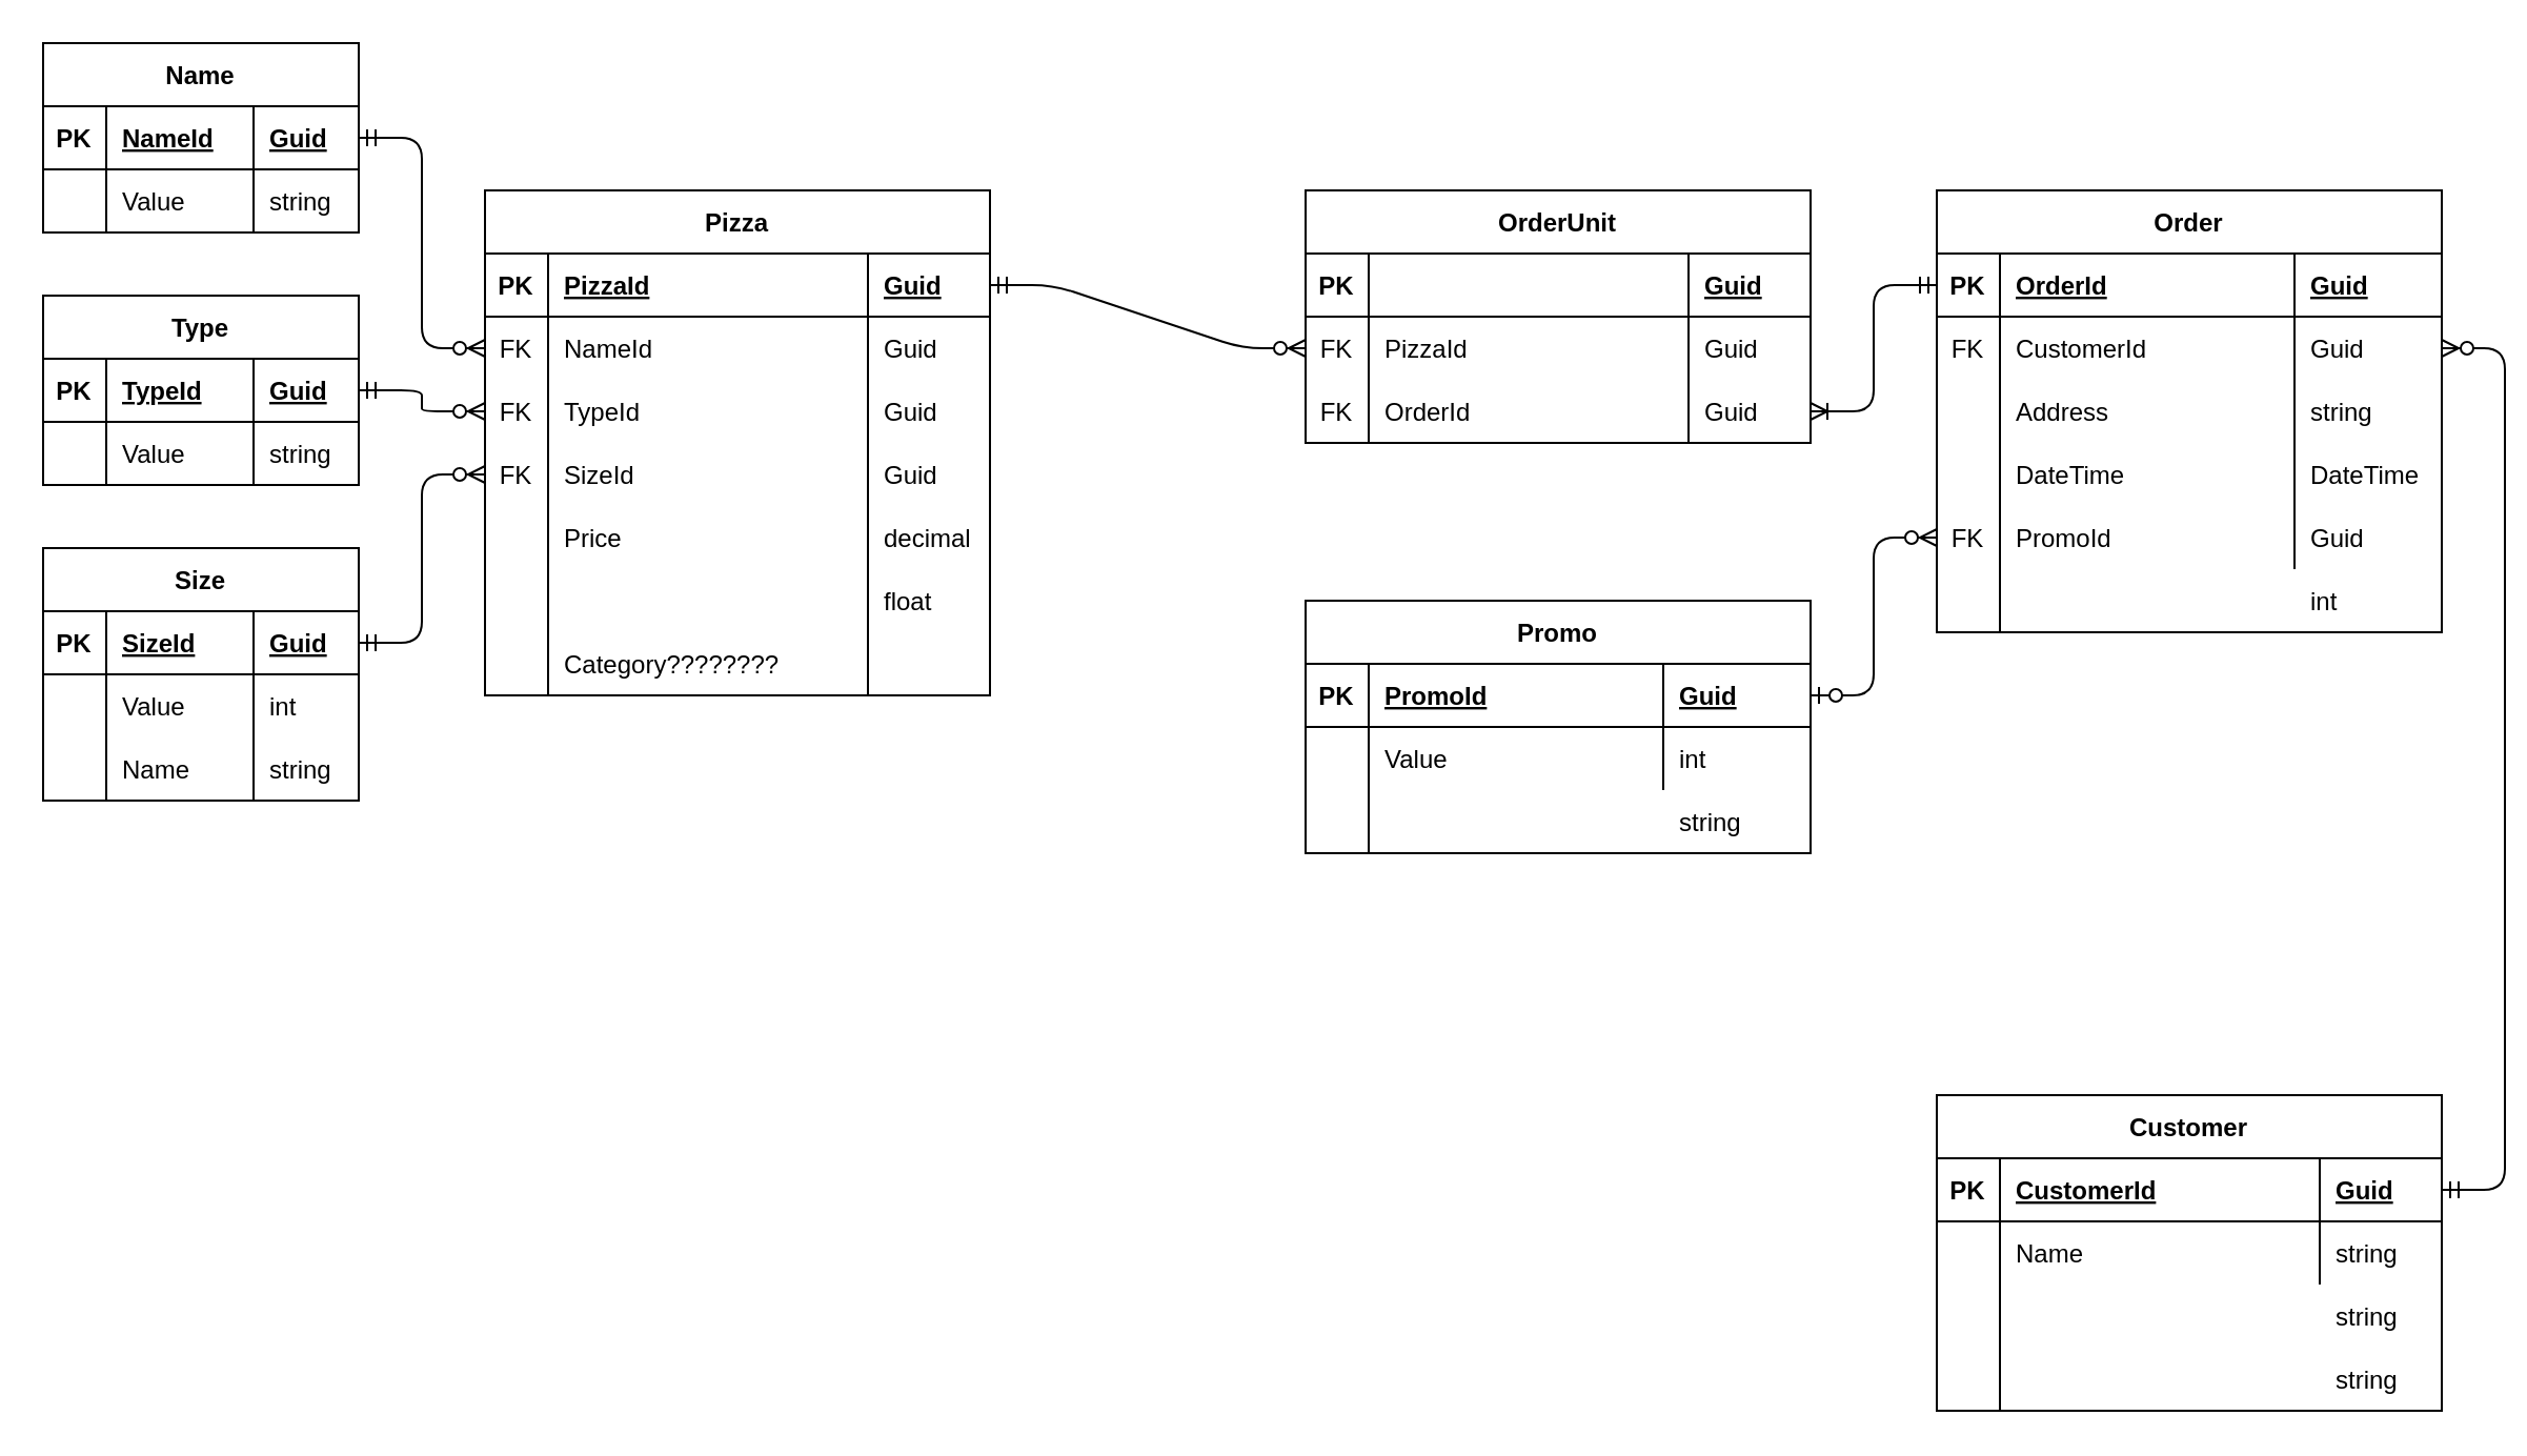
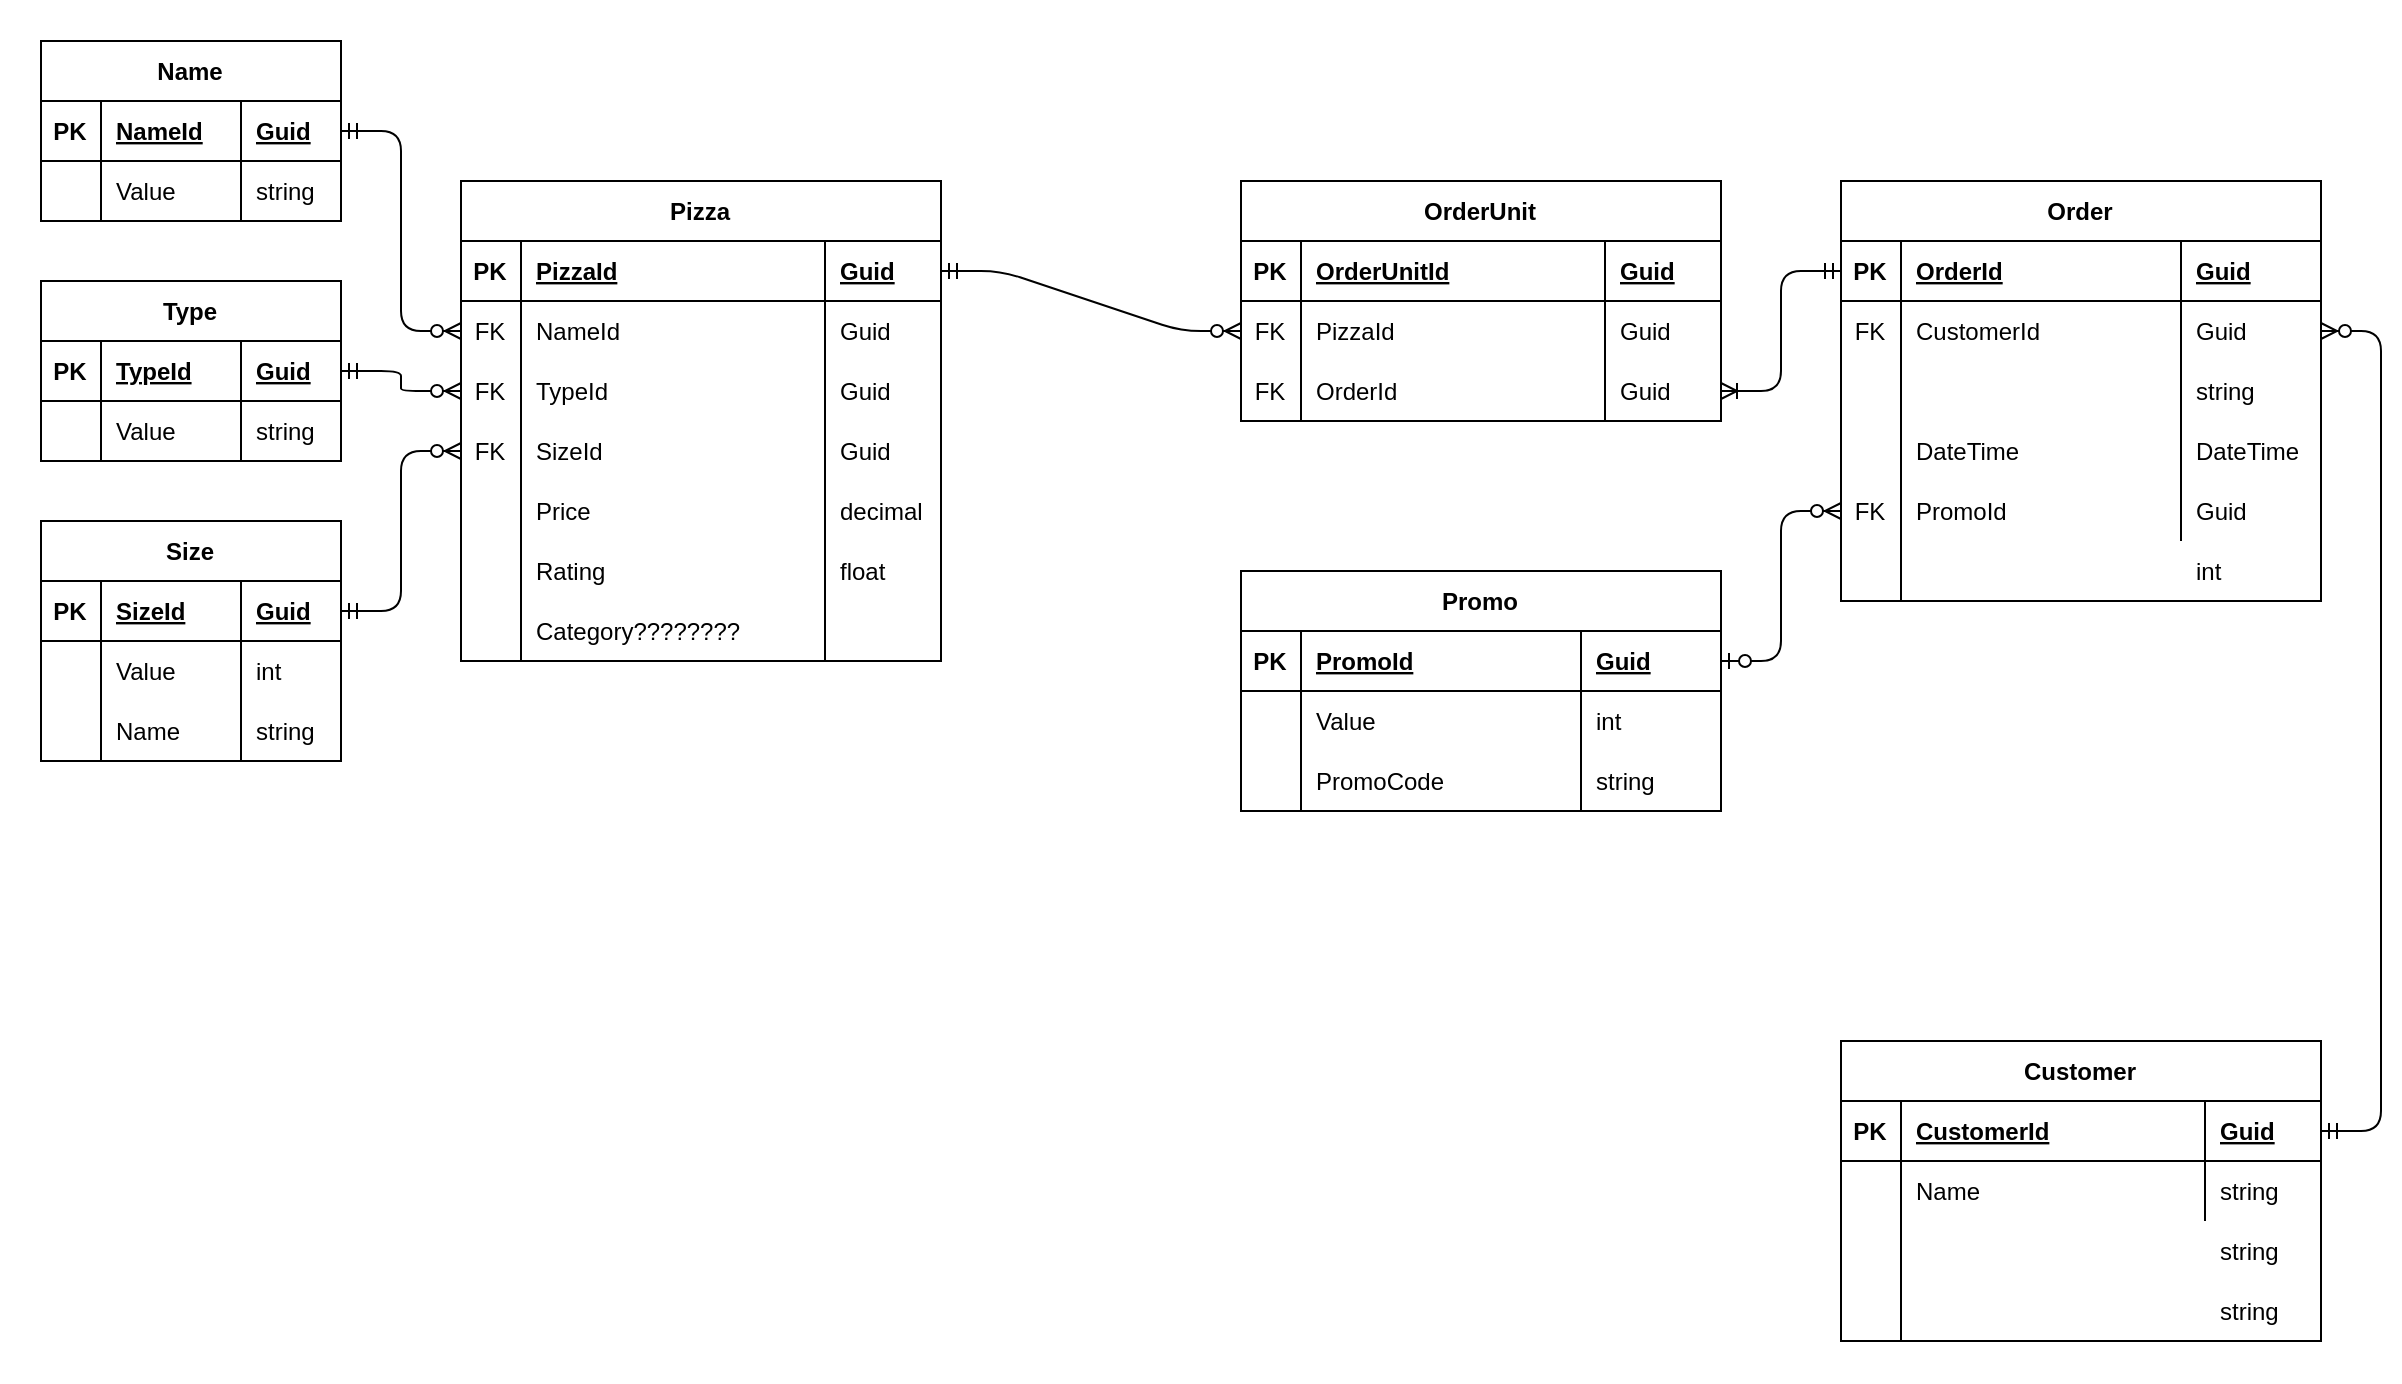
+ <mxCell id="107" value="OrderUnitId" style="shape=partialRectangle;connectable=0;fillColor=none;top=0;left=0;bottom=0;right=0;align=left;spacingLeft=6;fontStyle=5;overflow=hidden;" vertex="1" parent="105"><mxGeometry x="30" width="152" height="30" as="geometry" /></mxCell>
- <mxCell id="91" value="Address" style="shape=partialRectangle;connectable=0;fillColor=none;top=0;left=0;bottom=0;right=0;align=left;spacingLeft=6;overflow=hidden;" vertex="1" parent="89"><mxGeometry x="30" width="140" height="30" as="geometry" /></mxCell>
+ <mxCell id="25" value="Rating" style="shape=partialRectangle;connectable=0;fillColor=none;top=0;left=0;bottom=0;right=0;align=left;spacingLeft=6;overflow=hidden;" vertex="1" parent="23"><mxGeometry x="30" width="152" height="30" as="geometry" /></mxCell>
+ <mxCell id="131" value="PromoCode" style="shape=partialRectangle;connectable=0;fillColor=none;top=0;left=0;bottom=0;right=0;align=left;spacingLeft=6;overflow=hidden;" vertex="1" parent="129"><mxGeometry x="30" width="140" height="30" as="geometry" /></mxCell>
